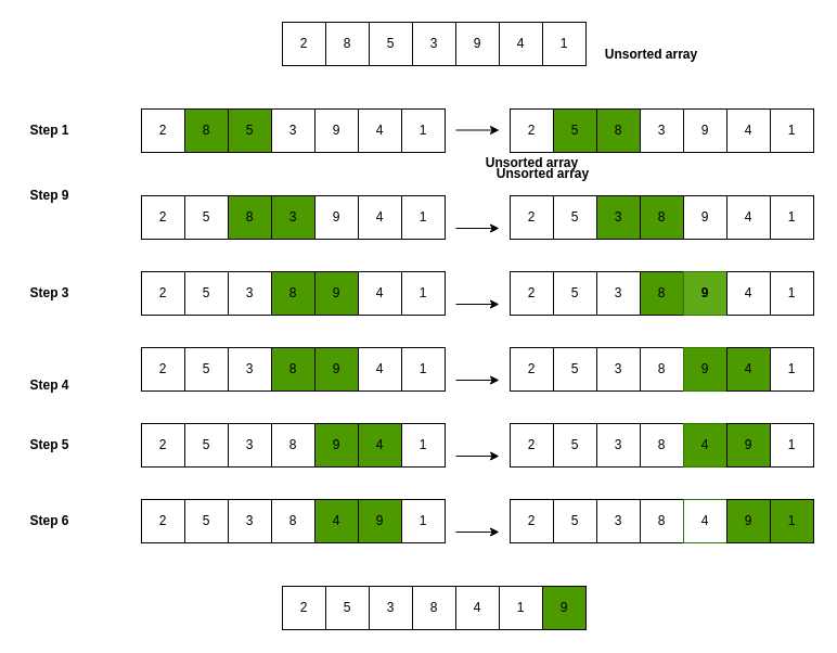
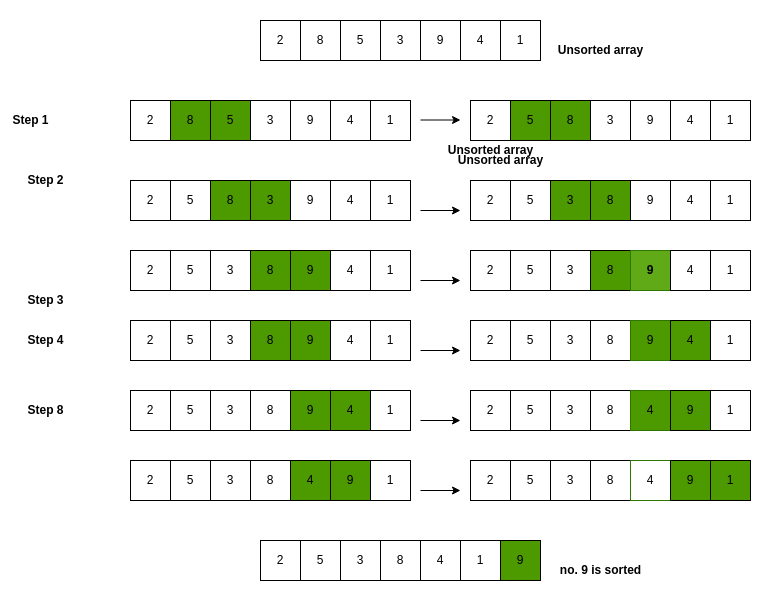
- <mxCell id="17" value="Step 1" style="text;html=1;align=center;verticalAlign=middle;resizable=0;points=[];autosize=1;strokeColor=none;fontStyle=1" vertex="1" parent="1"><mxGeometry x="20" y="110" width="50" height="20" as="geometry" /></mxCell>
+ <mxCell id="17" value="Step 1" style="text;html=1;align=center;verticalAlign=middle;resizable=0;points=[];autosize=1;strokeColor=none;fontStyle=1" vertex="1" parent="1"><mxGeometry x="5" y="110" width="50" height="20" as="geometry" /></mxCell>
- <mxCell id="25" value="Step 9" style="text;html=1;align=center;verticalAlign=middle;resizable=0;points=[];autosize=1;strokeColor=none;fontStyle=1" vertex="1" parent="1"><mxGeometry x="20" y="170" width="50" height="20" as="geometry" /></mxCell>
+ <mxCell id="25" value="Step 2" style="text;html=1;align=center;verticalAlign=middle;resizable=0;points=[];autosize=1;strokeColor=none;fontStyle=1" vertex="1" parent="1"><mxGeometry x="20" y="170" width="50" height="20" as="geometry" /></mxCell>
- <mxCell id="44" value="Step 3" style="text;html=1;align=center;verticalAlign=middle;resizable=0;points=[];autosize=1;strokeColor=none;fontStyle=1" vertex="1" parent="1"><mxGeometry x="20" y="260" width="50" height="20" as="geometry" /></mxCell>
+ <mxCell id="44" value="Step 3" style="text;html=1;align=center;verticalAlign=middle;resizable=0;points=[];autosize=1;strokeColor=none;fontStyle=1" vertex="1" parent="1"><mxGeometry x="20" y="290" width="50" height="20" as="geometry" /></mxCell>
- <mxCell id="35" value="Step 4" style="text;html=1;align=center;verticalAlign=middle;resizable=0;points=[];autosize=1;strokeColor=none;fontStyle=1" vertex="1" parent="1"><mxGeometry x="20" y="345" width="50" height="20" as="geometry" /></mxCell>
+ <mxCell id="35" value="Step 4" style="text;html=1;align=center;verticalAlign=middle;resizable=0;points=[];autosize=1;strokeColor=none;fontStyle=1" vertex="1" parent="1"><mxGeometry x="20" y="330" width="50" height="20" as="geometry" /></mxCell>
- <mxCell id="76" value="Step 5" style="text;html=1;align=center;verticalAlign=middle;resizable=0;points=[];autosize=1;strokeColor=none;fontStyle=1" vertex="1" parent="1"><mxGeometry x="20" y="400" width="50" height="20" as="geometry" /></mxCell>
+ <mxCell id="76" value="Step 8" style="text;html=1;align=center;verticalAlign=middle;resizable=0;points=[];autosize=1;strokeColor=none;fontStyle=1" vertex="1" parent="1"><mxGeometry x="20" y="400" width="50" height="20" as="geometry" /></mxCell>
- <mxCell id="92" value="Step 6" style="text;html=1;align=center;verticalAlign=middle;resizable=0;points=[];autosize=1;strokeColor=none;fontStyle=1" vertex="1" parent="1"><mxGeometry x="20" y="470" width="50" height="20" as="geometry" /></mxCell>
+ <mxCell id="115" value="no. 9 is sorted" style="text;html=1;align=center;verticalAlign=middle;resizable=0;points=[];autosize=1;strokeColor=none;fontColor=#000000;fontStyle=1" vertex="1" parent="1"><mxGeometry x="550" y="560" width="100" height="20" as="geometry" /></mxCell>
